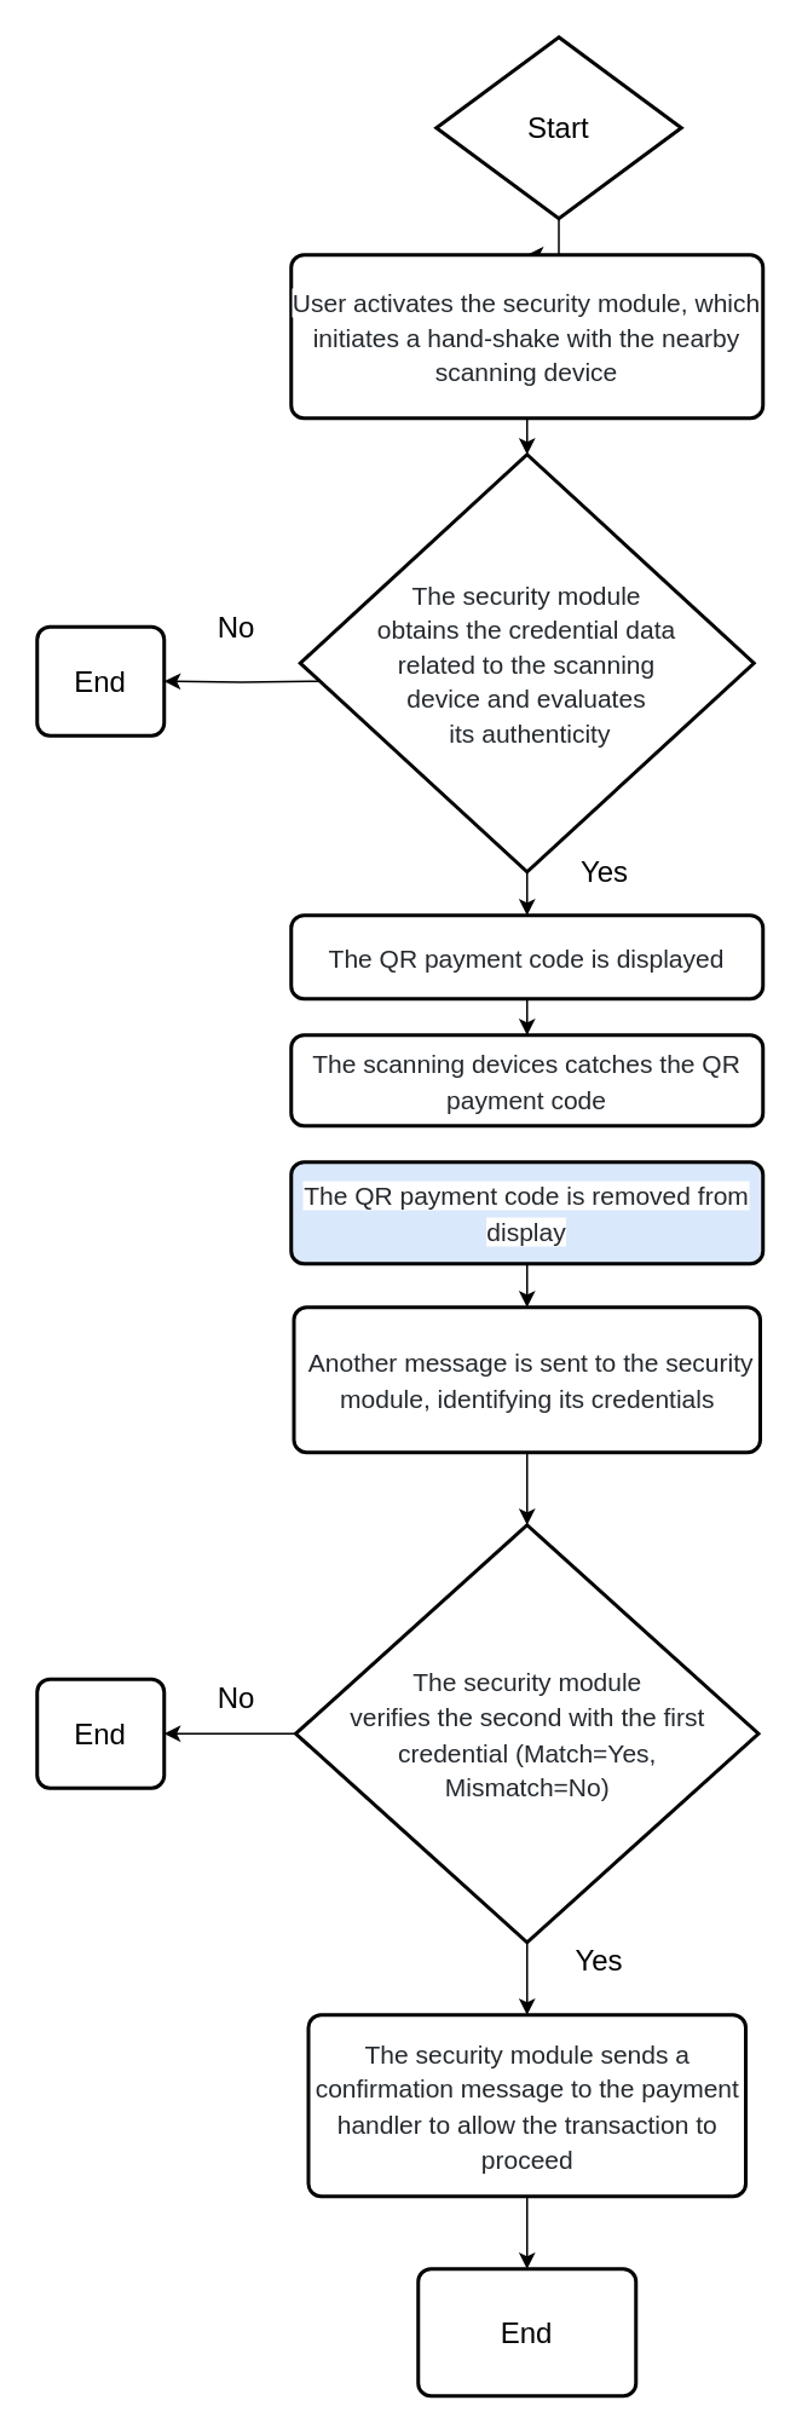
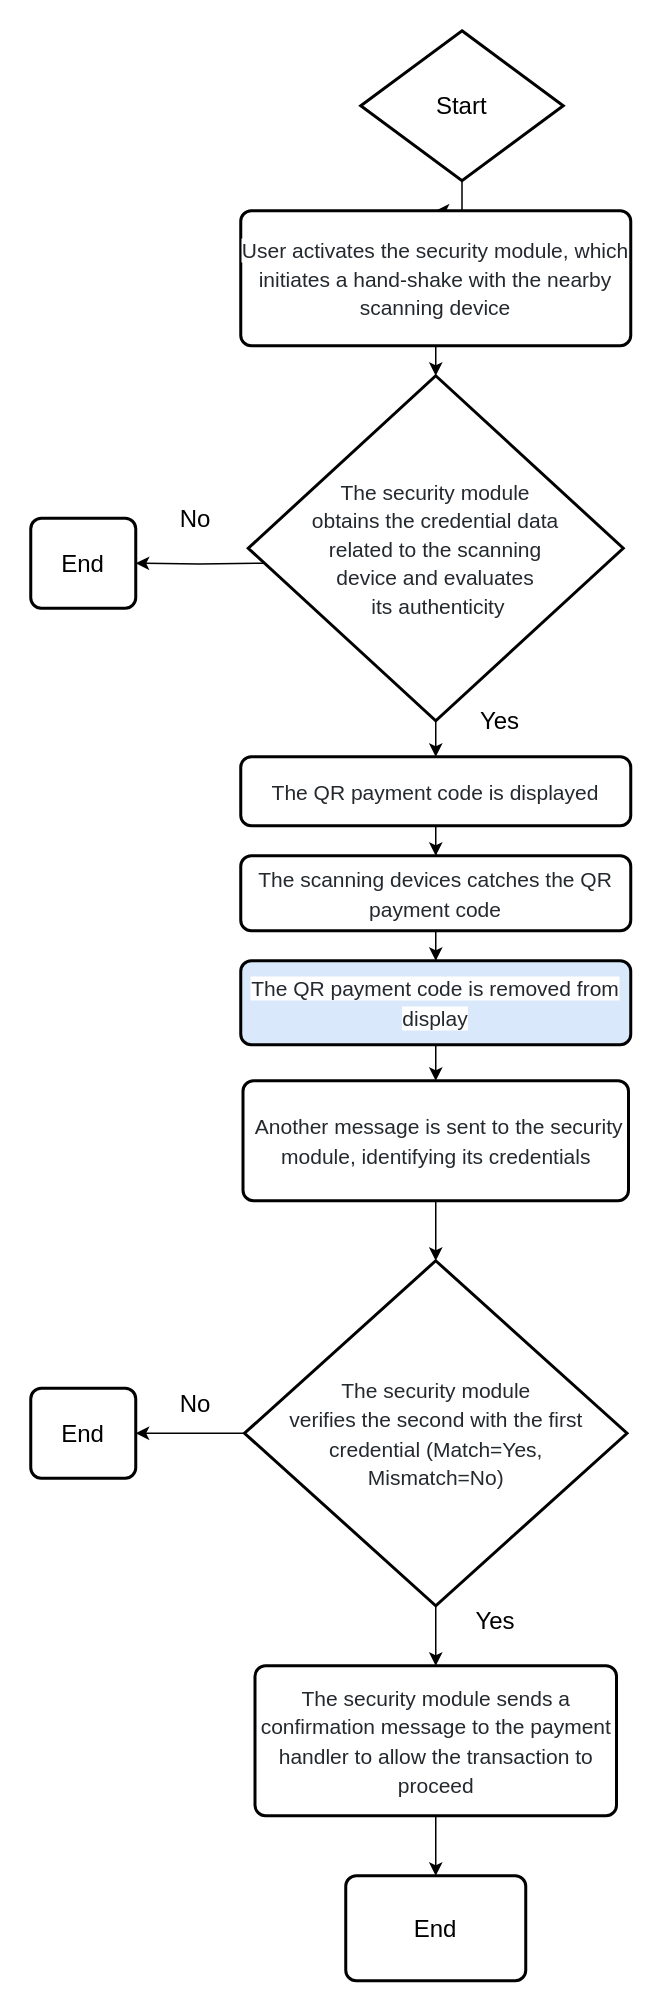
+ <mxCell id="9" value="" style="edgeStyle=orthogonalEdgeStyle;rounded=0;orthogonalLoop=1;jettySize=auto;html=1;fontSize=16;" edge="1" parent="1" source="10" target="16"><mxGeometry relative="1" as="geometry" /></mxCell>
